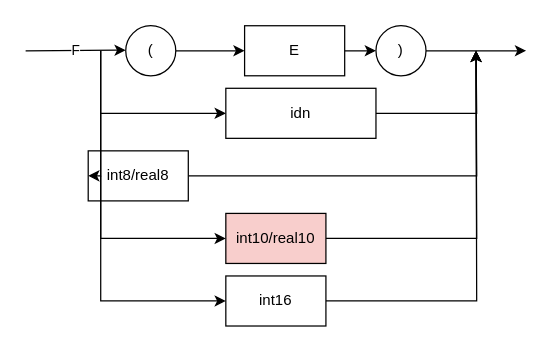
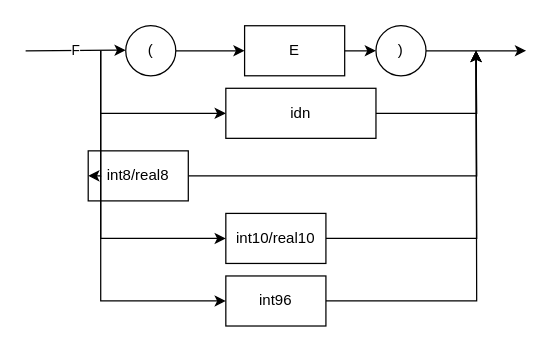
- <mxCell id="14" value="int10/real10" style="rounded=0;whiteSpace=wrap;html=1;fillColor=#f8cecc;" vertex="1" parent="1"><mxGeometry x="180" y="170" width="80" height="40" as="geometry" /></mxCell>
+ <mxCell id="14" value="int10/real10" style="rounded=0;whiteSpace=wrap;html=1;" vertex="1" parent="1"><mxGeometry x="180" y="170" width="80" height="40" as="geometry" /></mxCell>
- <mxCell id="18" value="int16" style="rounded=0;whiteSpace=wrap;html=1;" vertex="1" parent="1"><mxGeometry x="180" y="220" width="80" height="40" as="geometry" /></mxCell>
+ <mxCell id="18" value="int96" style="rounded=0;whiteSpace=wrap;html=1;" vertex="1" parent="1"><mxGeometry x="180" y="220" width="80" height="40" as="geometry" /></mxCell>
